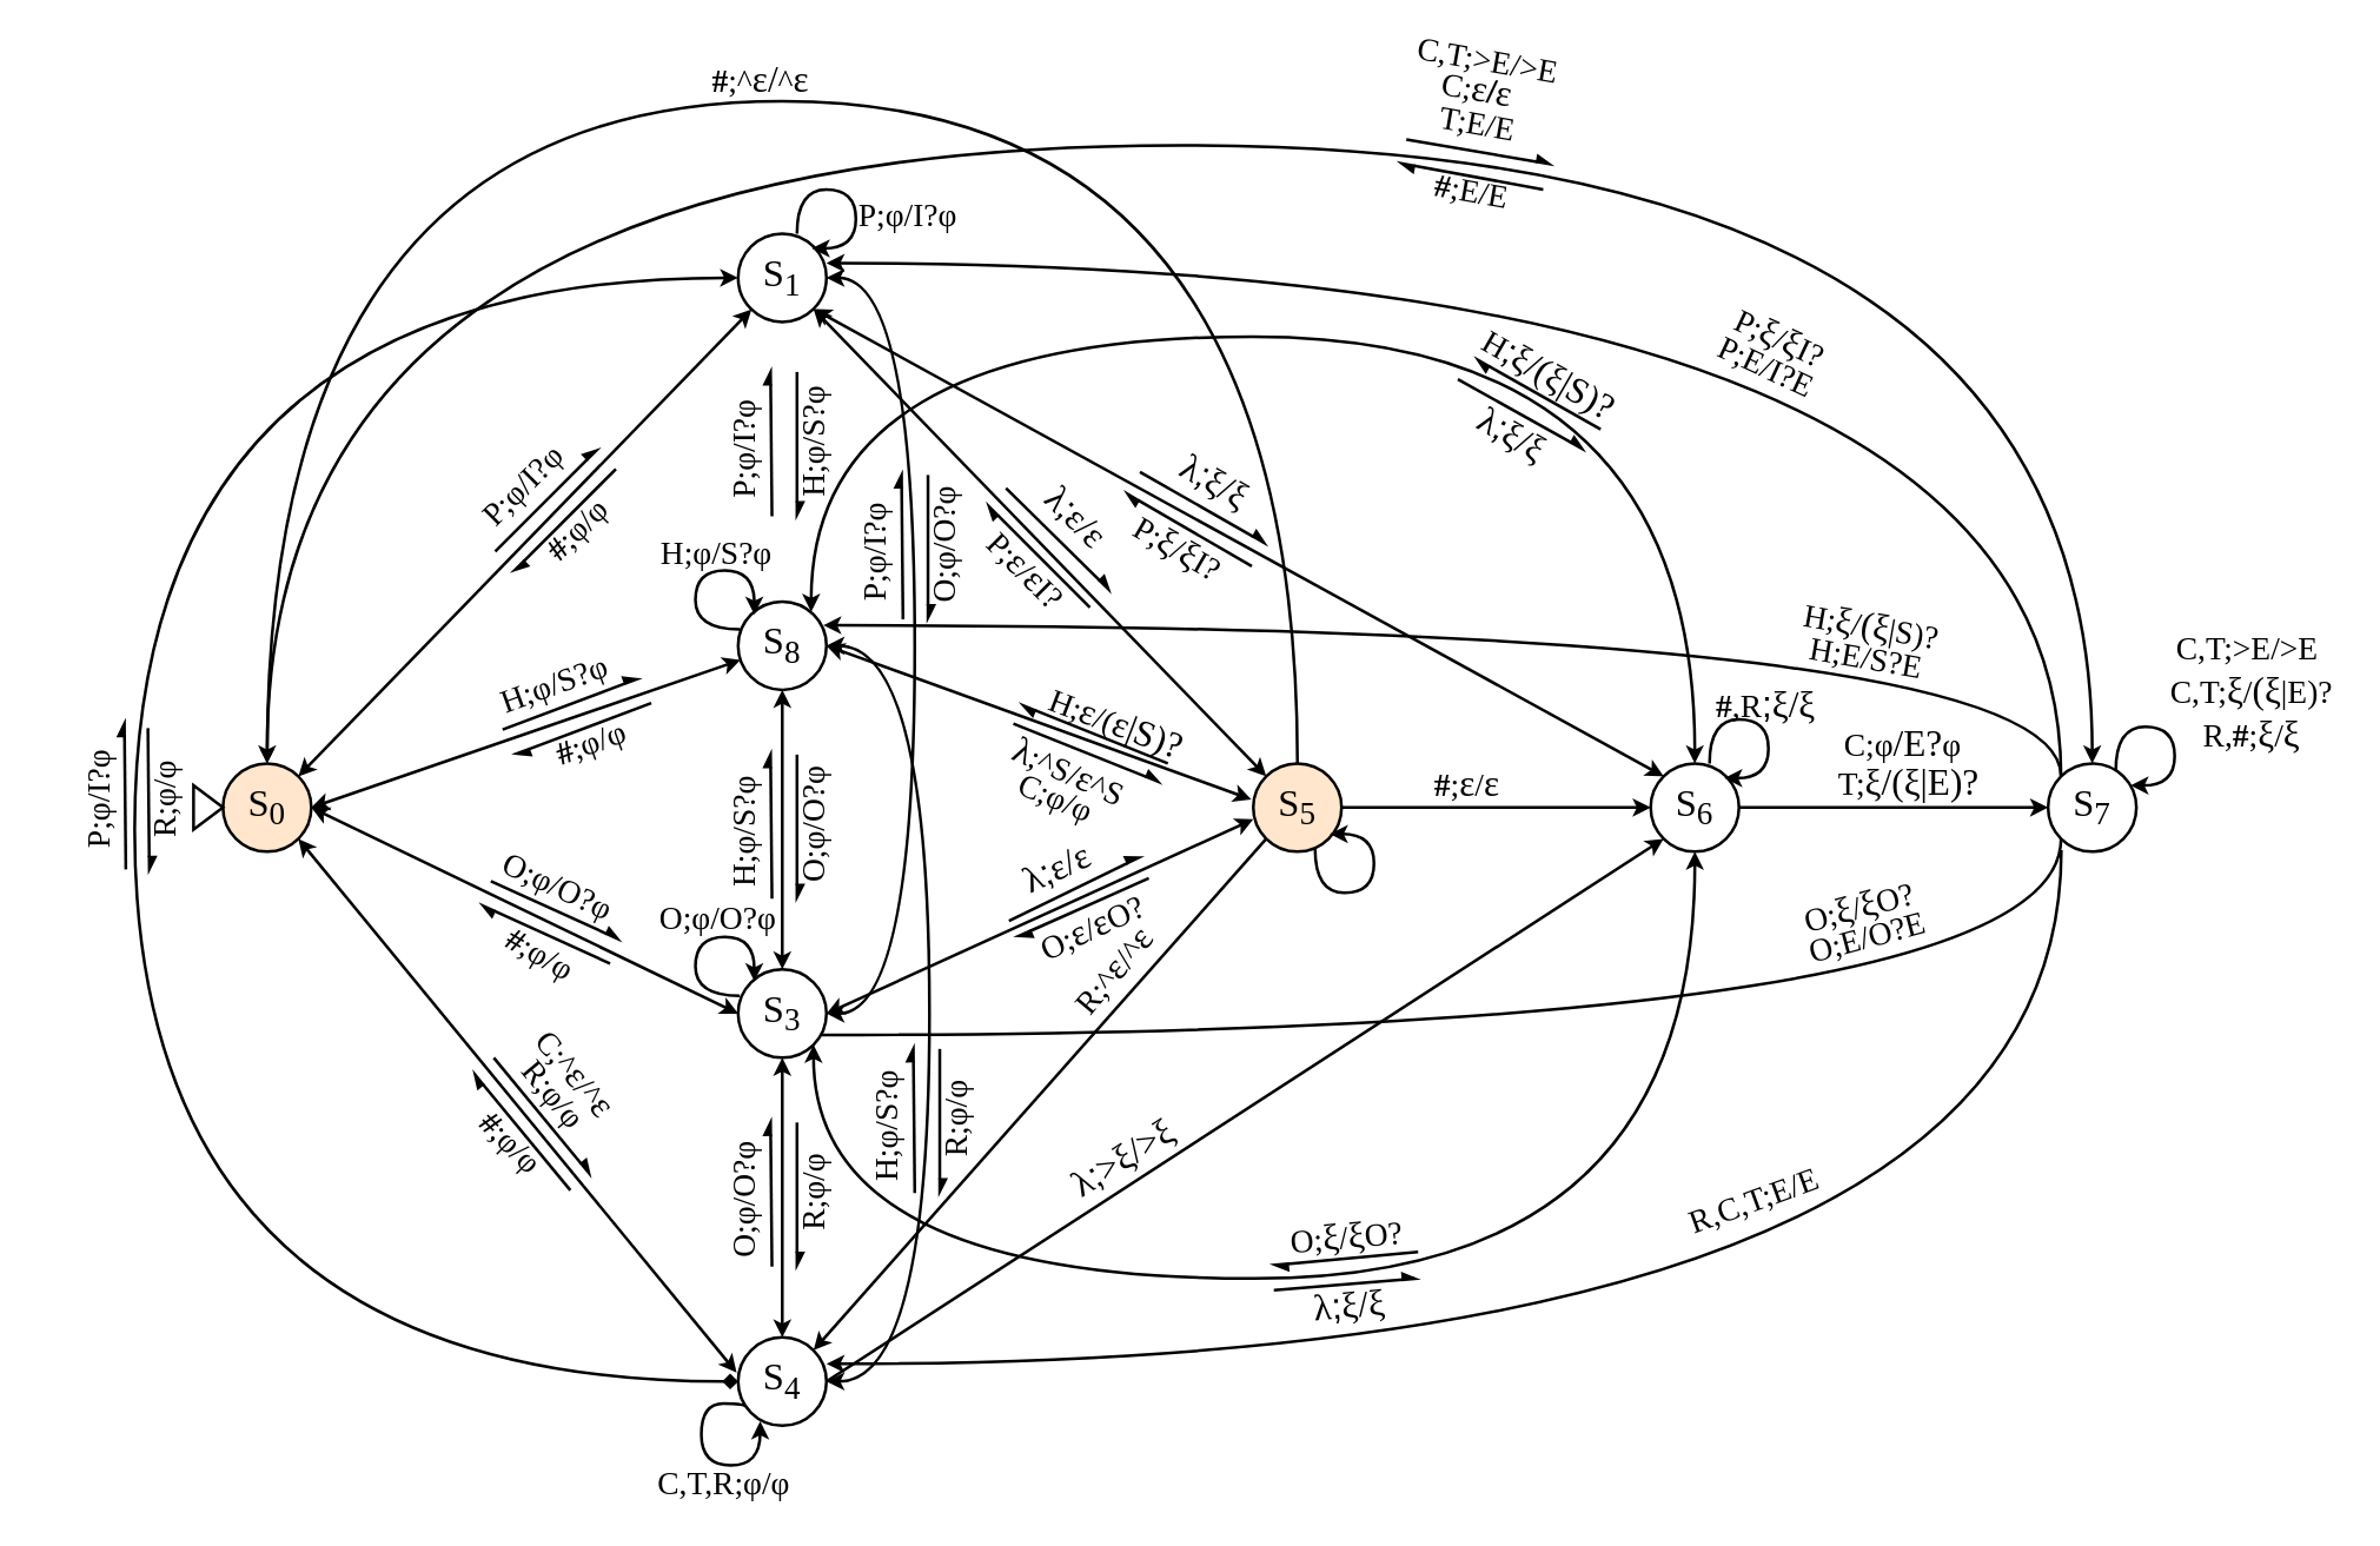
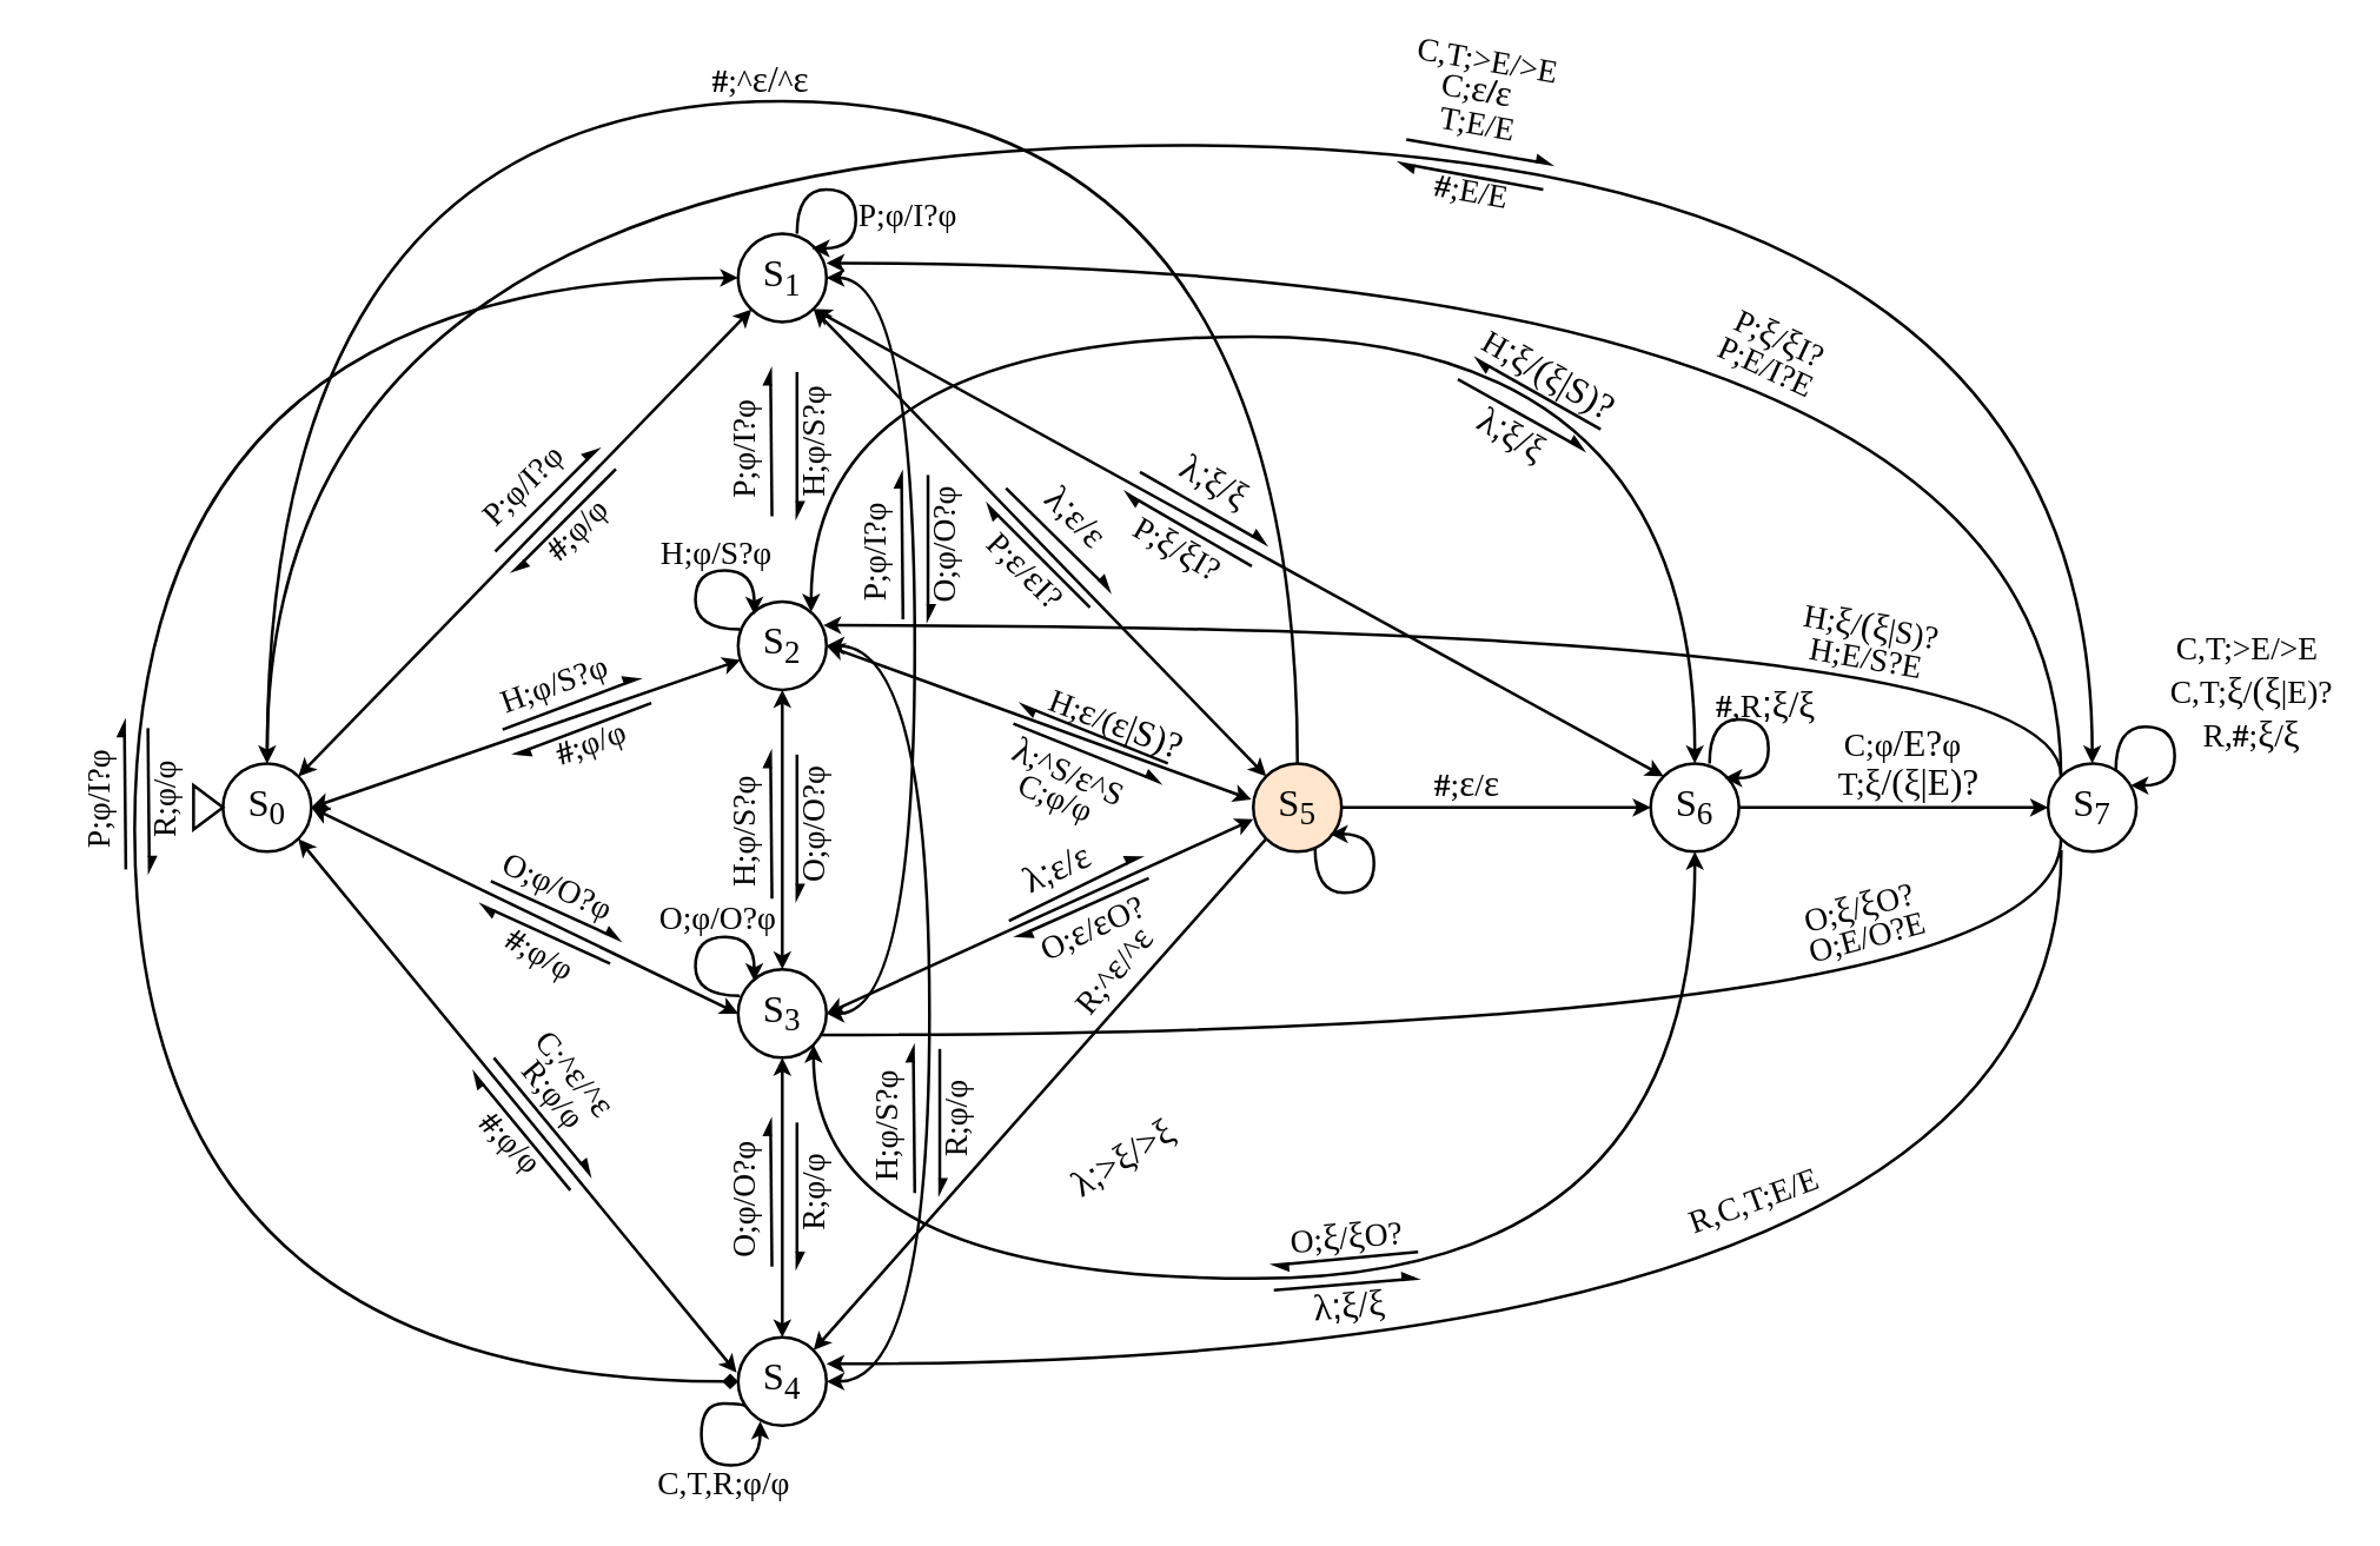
- <mxCell id="15" value="&lt;font style=&quot;font-size: 26px;&quot; face=&quot;Times New Roman&quot;&gt;S&lt;sub&gt;8&lt;/sub&gt;&lt;/font&gt;" style="ellipse;whiteSpace=wrap;html=1;aspect=fixed;strokeWidth=2;" parent="1" vertex="1"><mxGeometry x="501" y="408" width="60" height="60" as="geometry" /></mxCell>
+ <mxCell id="15" value="&lt;font style=&quot;font-size: 26px;&quot; face=&quot;Times New Roman&quot;&gt;S&lt;sub&gt;2&lt;/sub&gt;&lt;/font&gt;" style="ellipse;whiteSpace=wrap;html=1;aspect=fixed;strokeWidth=2;" parent="1" vertex="1"><mxGeometry x="501" y="408" width="60" height="60" as="geometry" /></mxCell>
- <mxCell id="92" value="&lt;font style=&quot;font-size: 26px;&quot; face=&quot;Times New Roman&quot;&gt;S&lt;sub&gt;0&lt;/sub&gt;&lt;/font&gt;" style="ellipse;whiteSpace=wrap;html=1;aspect=fixed;strokeWidth=2;fillColor=#ffe6cc;" parent="91" vertex="1"><mxGeometry x="20" width="60" height="60" as="geometry" /></mxCell>
+ <mxCell id="92" value="&lt;font style=&quot;font-size: 26px;&quot; face=&quot;Times New Roman&quot;&gt;S&lt;sub&gt;0&lt;/sub&gt;&lt;/font&gt;" style="ellipse;whiteSpace=wrap;html=1;aspect=fixed;strokeWidth=2;" parent="91" vertex="1"><mxGeometry x="20" width="60" height="60" as="geometry" /></mxCell>
- <mxCell id="20" style="rounded=0;orthogonalLoop=1;jettySize=auto;html=1;exitX=1;exitY=0.5;exitDx=0;exitDy=0;entryX=0;entryY=1;entryDx=0;entryDy=0;startArrow=none;startFill=0;strokeWidth=2;endArrow=classic;endFill=1;" parent="1" source="21" target="64" edge="1"><mxGeometry relative="1" as="geometry" /></mxCell>
